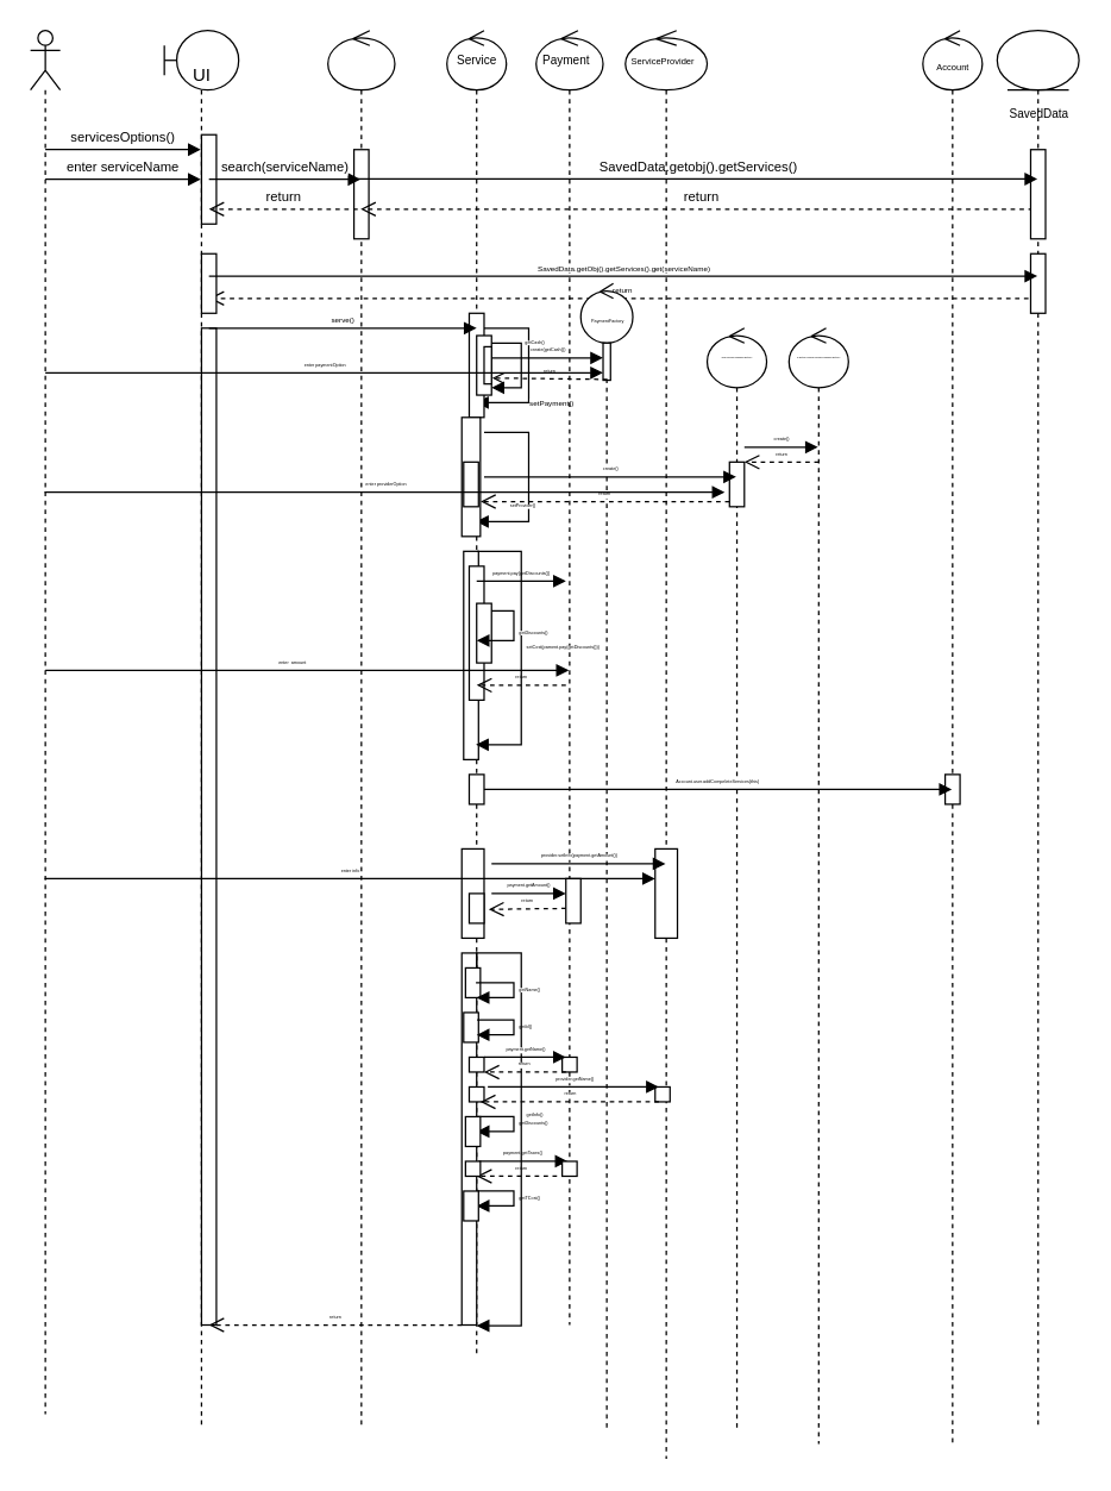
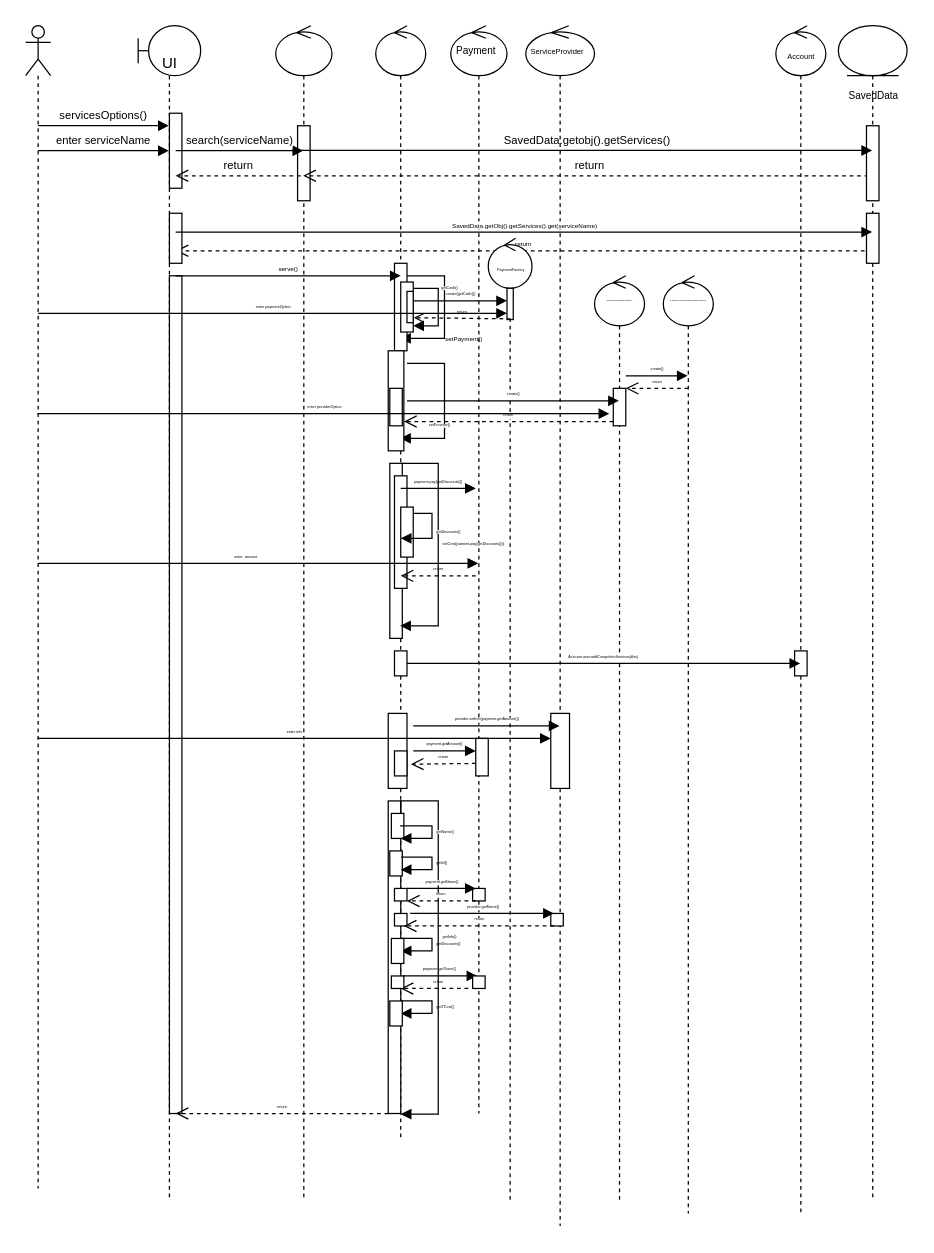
- <mxCell id="17" value="Service" style="text;html=1;align=center;verticalAlign=middle;resizable=0;points=[];autosize=1;strokeColor=none;fillColor=none;fontSize=8;" vertex="1" parent="16"><mxGeometry y="10" width="40" height="20" as="geometry" /></mxCell>
